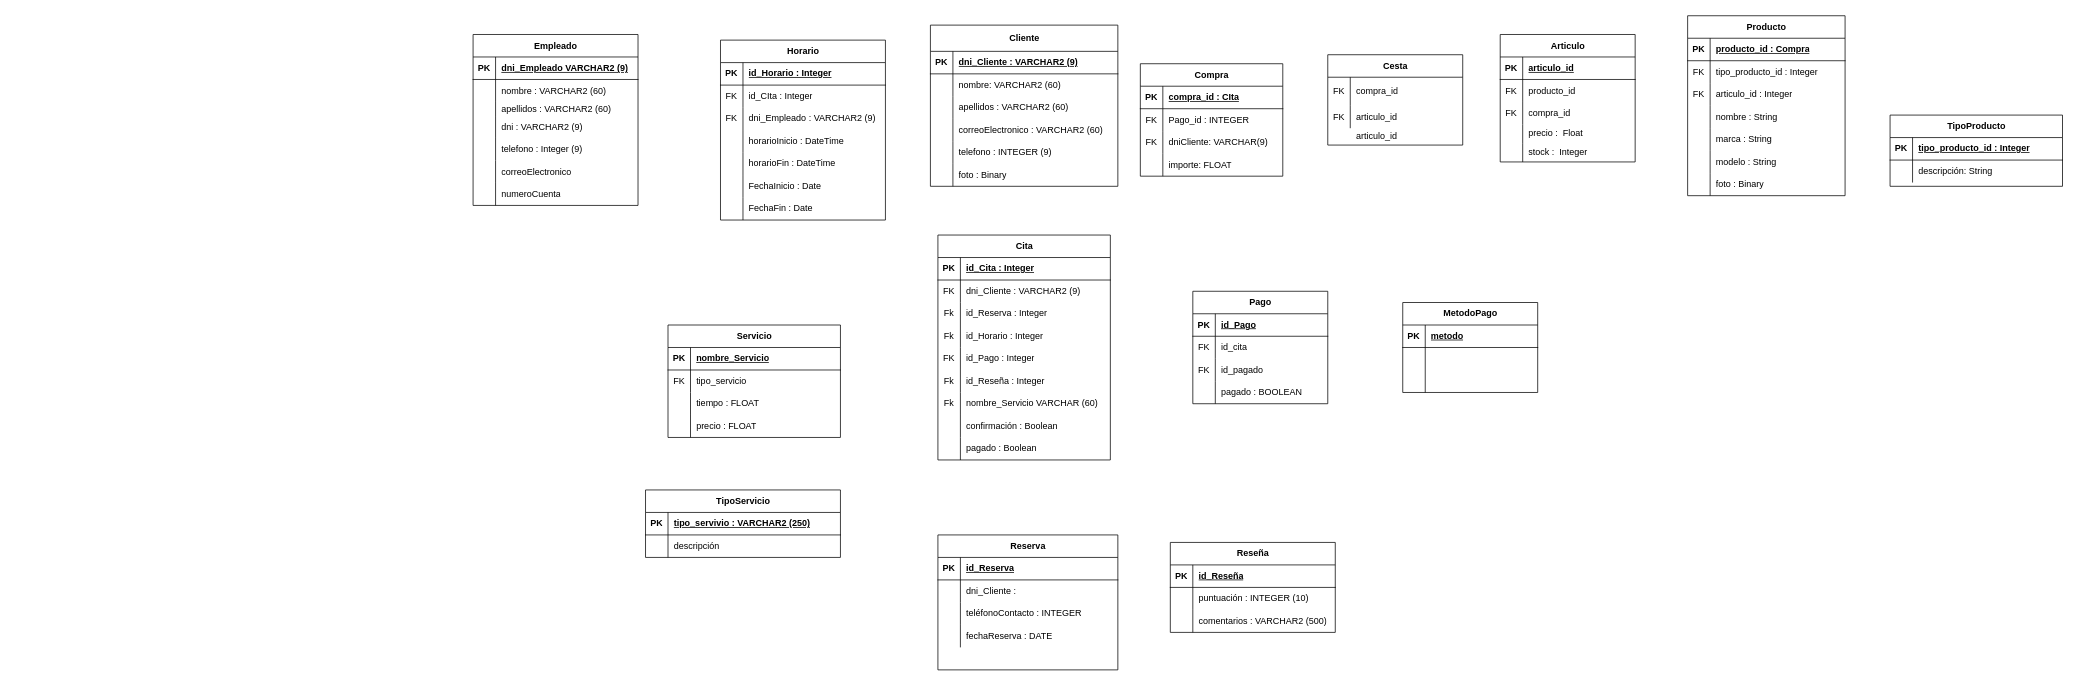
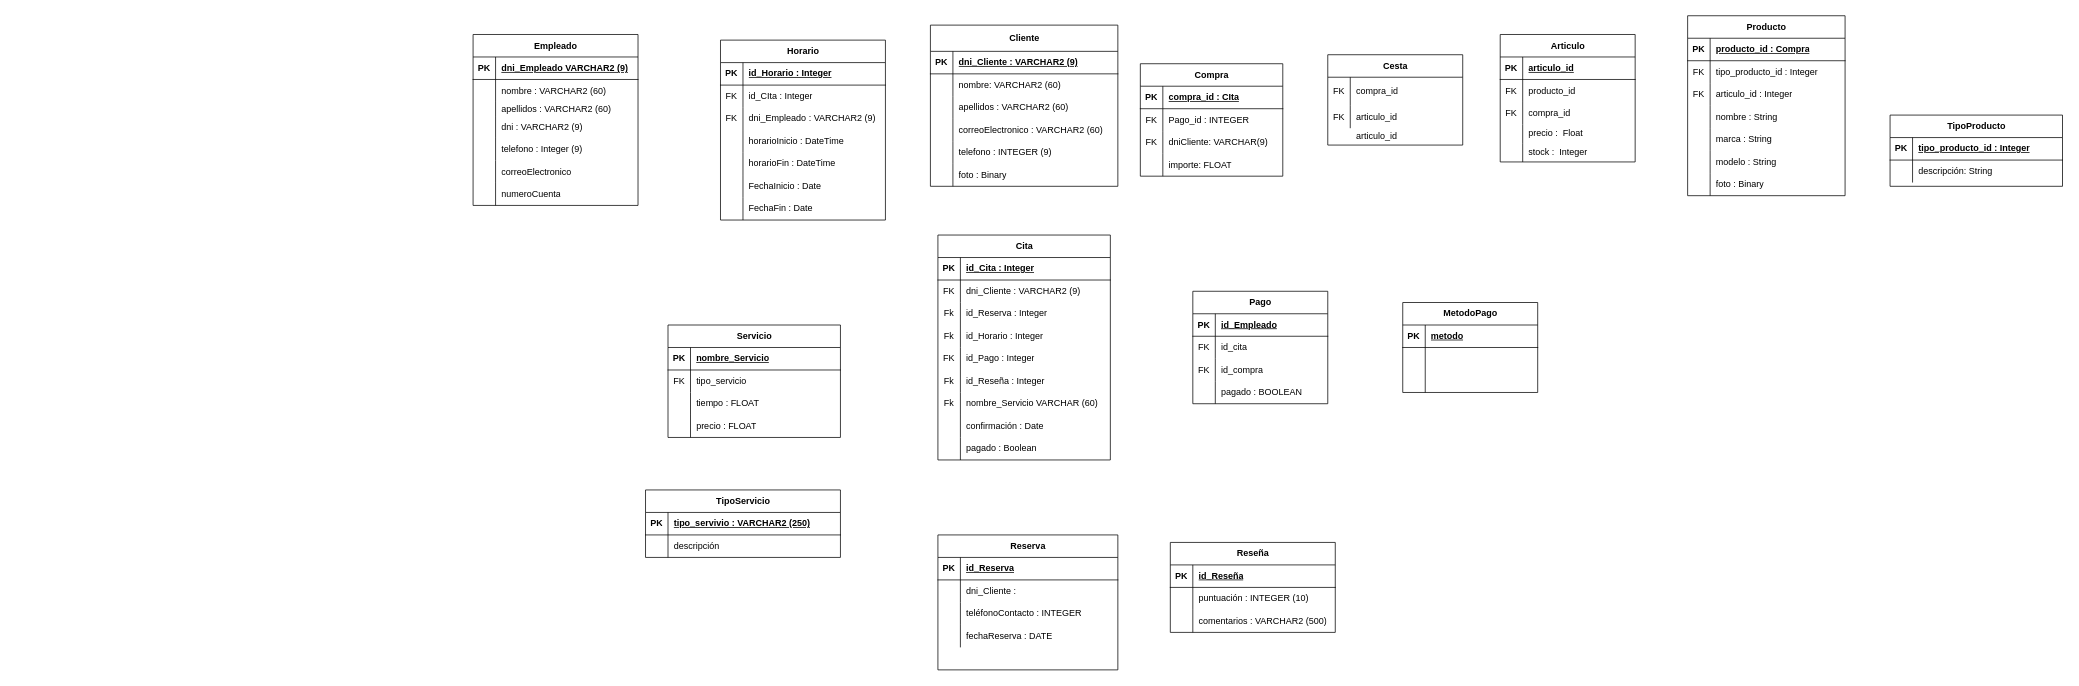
- <mxCell id="76" value="id_Pago" style="shape=partialRectangle;connectable=0;fillColor=none;top=0;left=0;bottom=0;right=0;align=left;spacingLeft=6;fontStyle=5;overflow=hidden;whiteSpace=wrap;html=1;" vertex="1" parent="74"><mxGeometry x="30" width="150" height="30" as="geometry"><mxRectangle width="150" height="30" as="alternateBounds" /></mxGeometry></mxCell>
+ <mxCell id="76" value="id_Empleado" style="shape=partialRectangle;connectable=0;fillColor=none;top=0;left=0;bottom=0;right=0;align=left;spacingLeft=6;fontStyle=5;overflow=hidden;whiteSpace=wrap;html=1;" vertex="1" parent="74"><mxGeometry x="30" width="150" height="30" as="geometry"><mxRectangle width="150" height="30" as="alternateBounds" /></mxGeometry></mxCell>
- <mxCell id="82" value="id_pagado" style="shape=partialRectangle;connectable=0;fillColor=none;top=0;left=0;bottom=0;right=0;align=left;spacingLeft=6;overflow=hidden;whiteSpace=wrap;html=1;" vertex="1" parent="80"><mxGeometry x="30" width="150" height="30" as="geometry"><mxRectangle width="150" height="30" as="alternateBounds" /></mxGeometry></mxCell>
+ <mxCell id="82" value="id_compra" style="shape=partialRectangle;connectable=0;fillColor=none;top=0;left=0;bottom=0;right=0;align=left;spacingLeft=6;overflow=hidden;whiteSpace=wrap;html=1;" vertex="1" parent="80"><mxGeometry x="30" width="150" height="30" as="geometry"><mxRectangle width="150" height="30" as="alternateBounds" /></mxGeometry></mxCell>
- <mxCell id="214" value="confirmación : Boolean" style="shape=partialRectangle;connectable=0;fillColor=none;top=0;left=0;bottom=0;right=0;align=left;spacingLeft=6;overflow=hidden;whiteSpace=wrap;html=1;" vertex="1" parent="212"><mxGeometry x="30" width="200" height="30" as="geometry"><mxRectangle width="200" height="30" as="alternateBounds" /></mxGeometry></mxCell>
+ <mxCell id="214" value="confirmación : Date" style="shape=partialRectangle;connectable=0;fillColor=none;top=0;left=0;bottom=0;right=0;align=left;spacingLeft=6;overflow=hidden;whiteSpace=wrap;html=1;" vertex="1" parent="212"><mxGeometry x="30" width="200" height="30" as="geometry"><mxRectangle width="200" height="30" as="alternateBounds" /></mxGeometry></mxCell>
